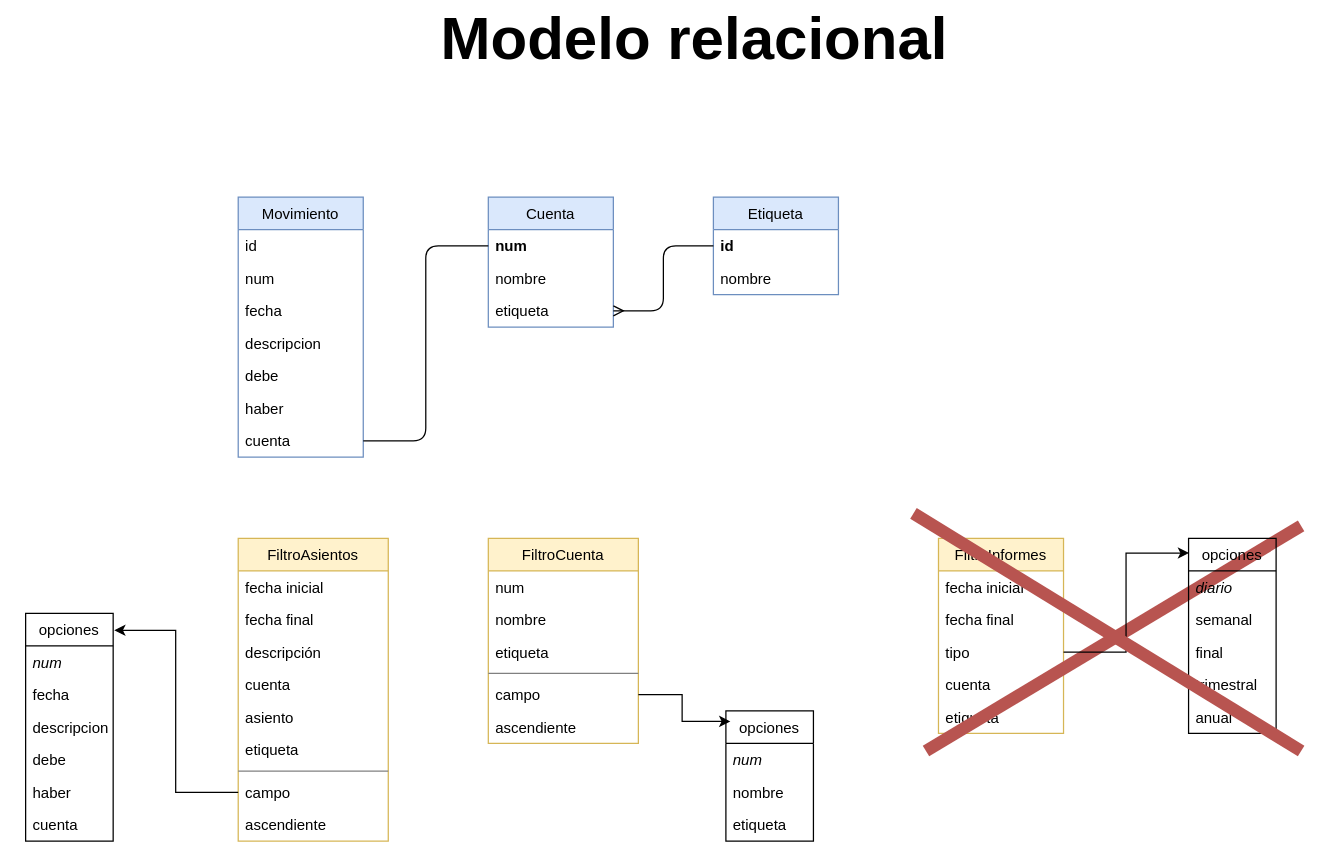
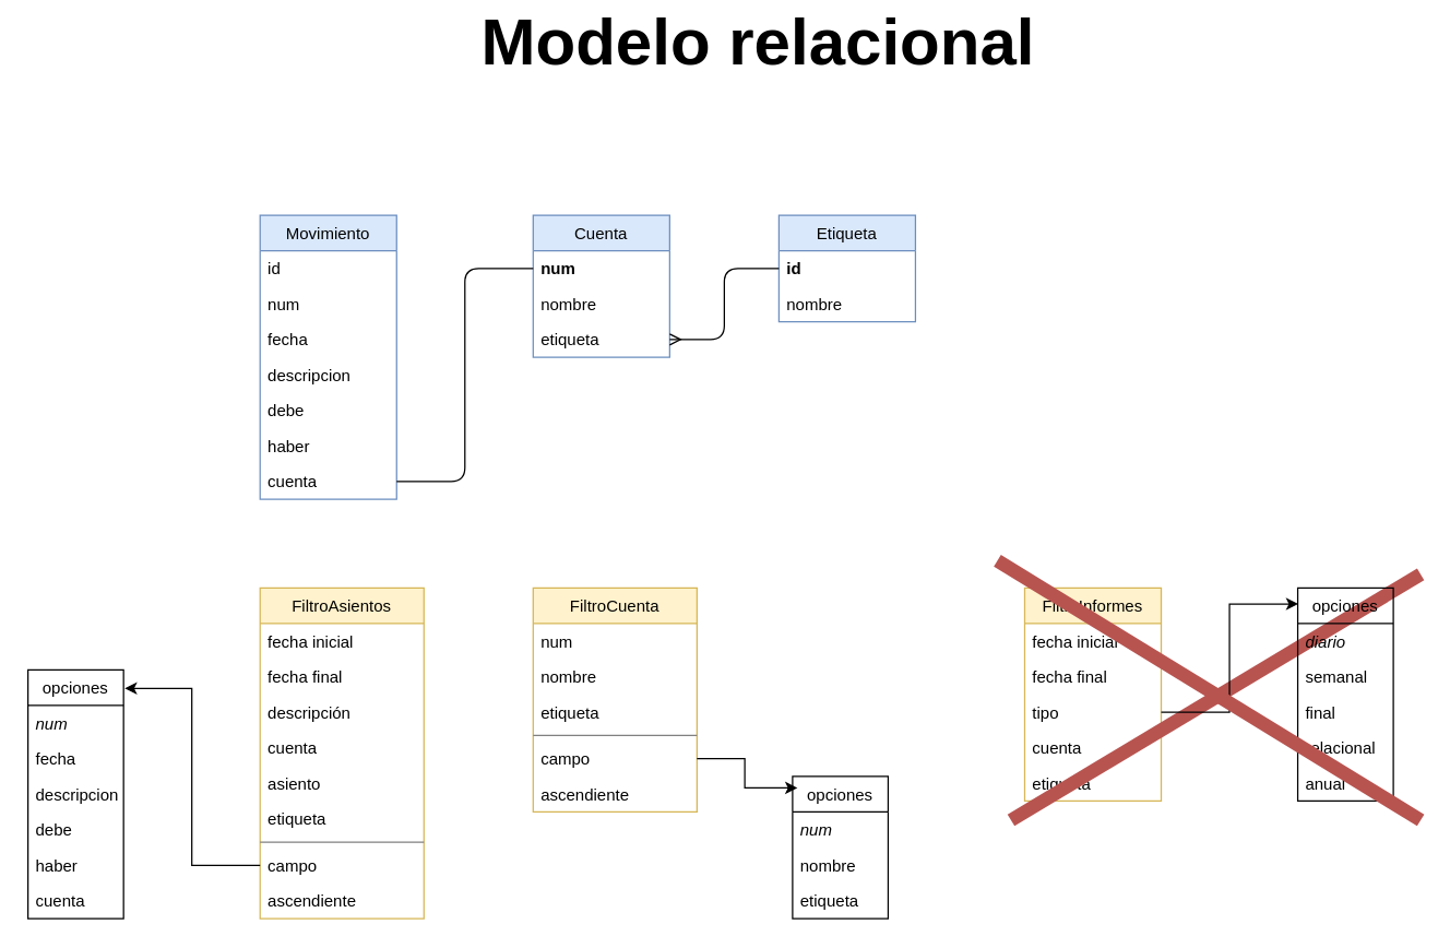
- <mxCell id="13" value="trimestral" style="text;strokeColor=none;fillColor=none;align=left;verticalAlign=top;spacingLeft=4;spacingRight=4;overflow=hidden;rotatable=0;points=[[0,0.5],[1,0.5]];portConstraint=eastwest;" parent="9" vertex="1"><mxGeometry y="104" width="70" height="26" as="geometry" /></mxCell>
+ <mxCell id="13" value="relacional" style="text;strokeColor=none;fillColor=none;align=left;verticalAlign=top;spacingLeft=4;spacingRight=4;overflow=hidden;rotatable=0;points=[[0,0.5],[1,0.5]];portConstraint=eastwest;" parent="9" vertex="1"><mxGeometry y="104" width="70" height="26" as="geometry" /></mxCell>
